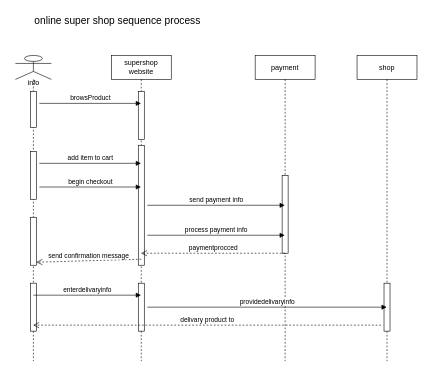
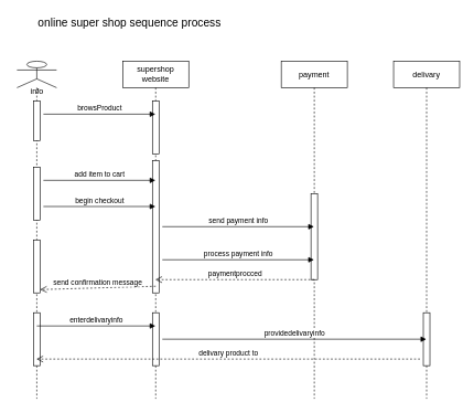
- <mxCell id="12" value="shop" style="shape=umlLifeline;perimeter=lifelinePerimeter;whiteSpace=wrap;html=1;container=1;dropTarget=0;collapsible=0;recursiveResize=0;outlineConnect=0;portConstraint=eastwest;newEdgeStyle={&quot;curved&quot;:0,&quot;rounded&quot;:0};" vertex="1" parent="1"><mxGeometry x="595" y="92" width="100" height="510" as="geometry" /></mxCell>
+ <mxCell id="12" value="delivary" style="shape=umlLifeline;perimeter=lifelinePerimeter;whiteSpace=wrap;html=1;container=1;dropTarget=0;collapsible=0;recursiveResize=0;outlineConnect=0;portConstraint=eastwest;newEdgeStyle={&quot;curved&quot;:0,&quot;rounded&quot;:0};" vertex="1" parent="1"><mxGeometry x="595" y="92" width="100" height="510" as="geometry" /></mxCell>
